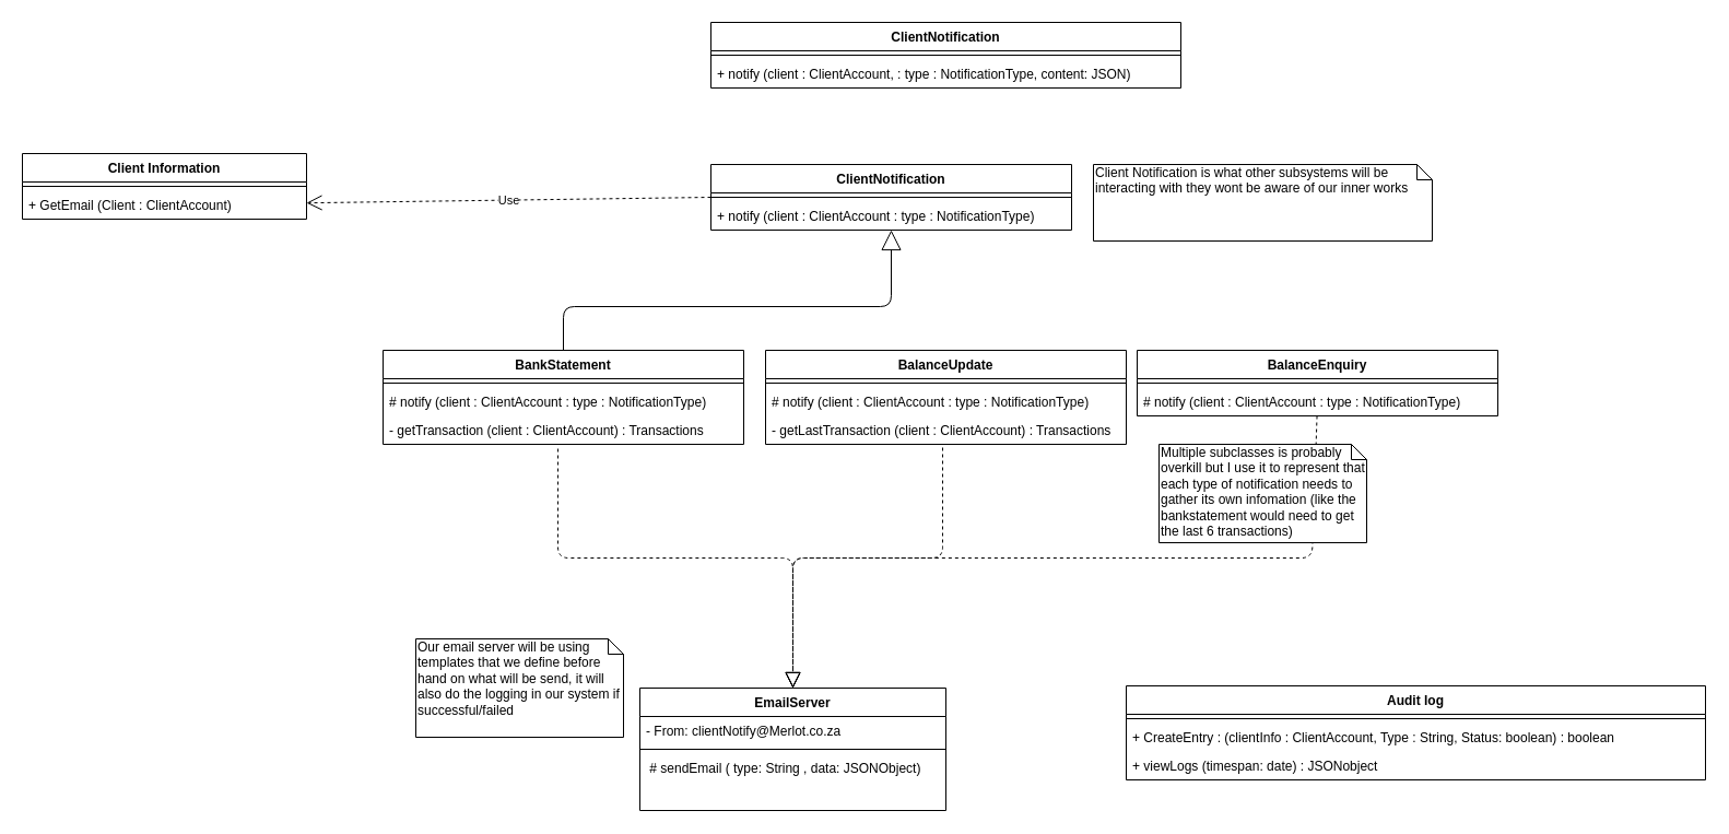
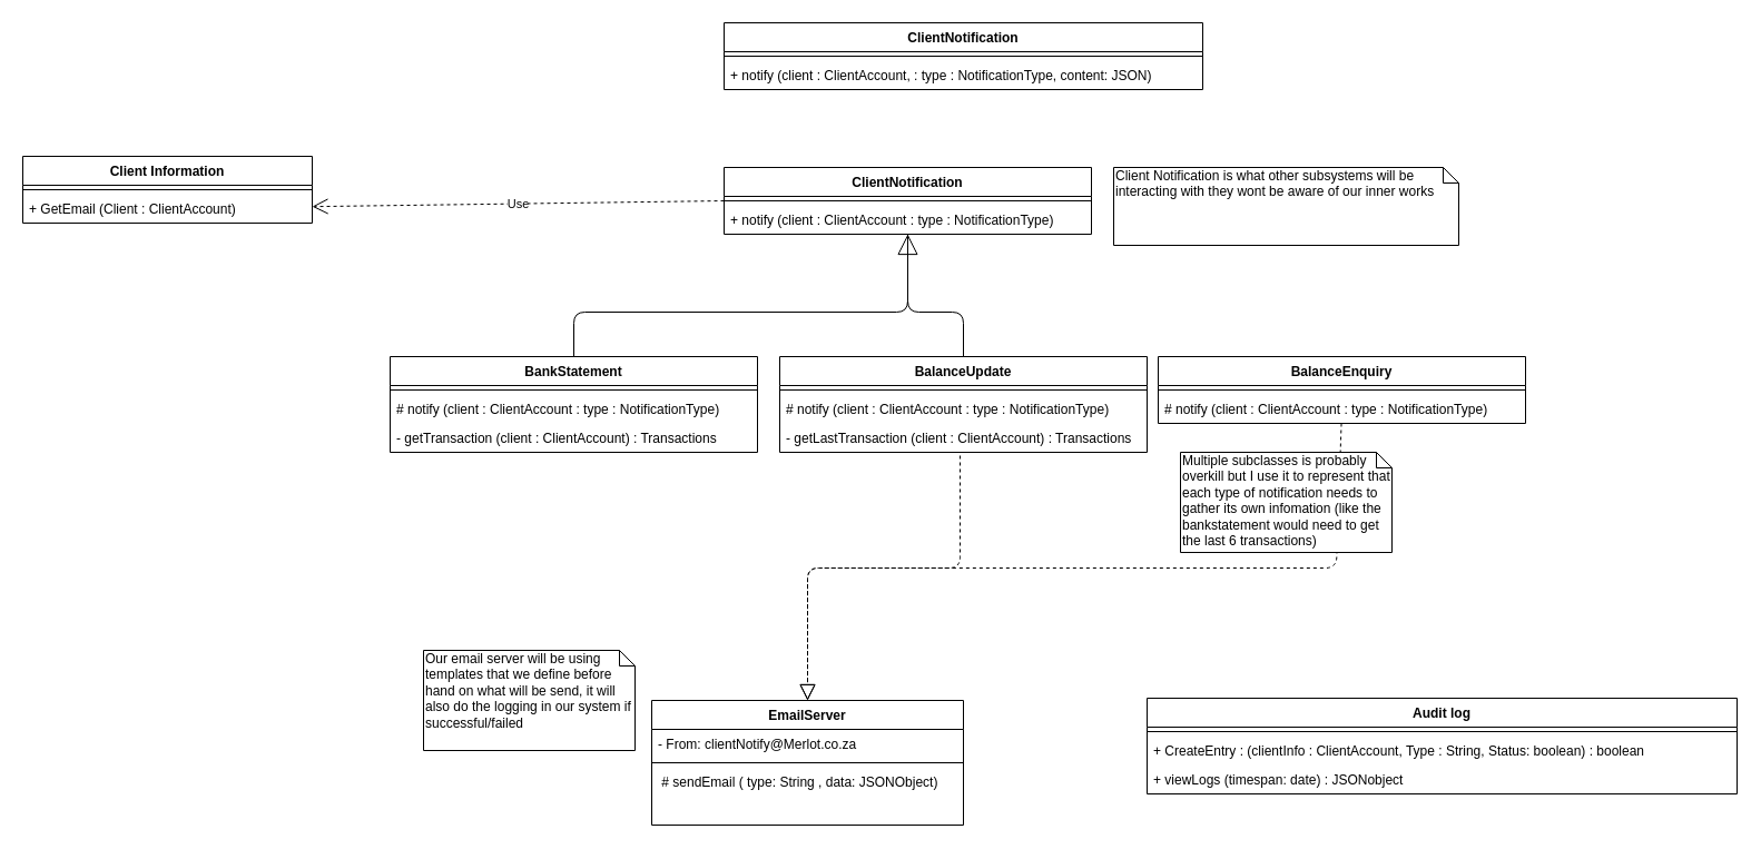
- <mxCell id="9" value="" style="endArrow=block;endSize=16;endFill=0;html=1;exitX=0.5;exitY=0;exitDx=0;exitDy=0;" edge="1" parent="1" source="5" target="4"><mxGeometry y="32" width="160" relative="1" as="geometry"><mxPoint x="490" y="560" as="sourcePoint" /><mxPoint x="650" y="560" as="targetPoint" /><Array as="points"><mxPoint x="515" y="280" /><mxPoint x="815" y="280" /></Array><mxPoint x="-10" y="2" as="offset" /></mxGeometry></mxCell>
+ <mxCell id="9" value="" style="endArrow=none;endSize=16;endFill=0;html=1;exitX=0.5;exitY=0;exitDx=0;exitDy=0;" edge="1" parent="1" source="5" target="4"><mxGeometry y="32" width="160" relative="1" as="geometry"><mxPoint x="490" y="560" as="sourcePoint" /><mxPoint x="650" y="560" as="targetPoint" /><Array as="points"><mxPoint x="515" y="280" /><mxPoint x="815" y="280" /></Array><mxPoint x="-10" y="2" as="offset" /></mxGeometry></mxCell>
+ <mxCell id="14" value="" style="endArrow=block;endSize=16;endFill=0;html=1;exitX=0.5;exitY=0;exitDx=0;exitDy=0;" edge="1" parent="1" source="10" target="4"><mxGeometry y="32" width="160" relative="1" as="geometry"><mxPoint x="525" y="330" as="sourcePoint" /><mxPoint x="825" y="246" as="targetPoint" /><Array as="points"><mxPoint x="865" y="280" /><mxPoint x="815" y="280" /></Array><mxPoint x="-10" y="2" as="offset" /></mxGeometry></mxCell>
- <mxCell id="25" value="" style="endArrow=block;dashed=1;endFill=0;endSize=12;html=1;exitX=0.485;exitY=1.154;exitDx=0;exitDy=0;exitPerimeter=0;entryX=0.5;entryY=0;entryDx=0;entryDy=0;" edge="1" parent="1" source="8" target="18"><mxGeometry width="160" relative="1" as="geometry"><mxPoint x="470" y="420" as="sourcePoint" /><mxPoint x="870" y="590" as="targetPoint" /><Array as="points"><mxPoint x="510" y="510" /><mxPoint x="725" y="510" /></Array></mxGeometry></mxCell>
